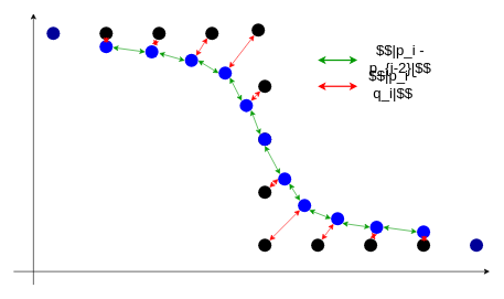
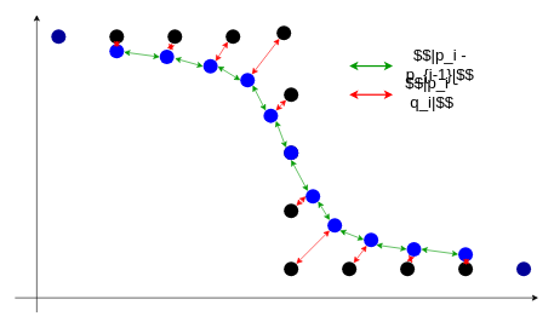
- <mxCell id="51" value="$$|p_i - p_{i-2}|$$" style="text;html=1;strokeColor=none;fillColor=none;align=center;verticalAlign=middle;whiteSpace=wrap;rounded=0;fontSize=22;" parent="1" vertex="1"><mxGeometry x="550" y="68" width="110" height="42" as="geometry" /></mxCell>
+ <mxCell id="51" value="$$|p_i - p_{i-1}|$$" style="text;html=1;strokeColor=none;fillColor=none;align=center;verticalAlign=middle;whiteSpace=wrap;rounded=0;fontSize=22;" parent="1" vertex="1"><mxGeometry x="550" y="68" width="110" height="42" as="geometry" /></mxCell>
